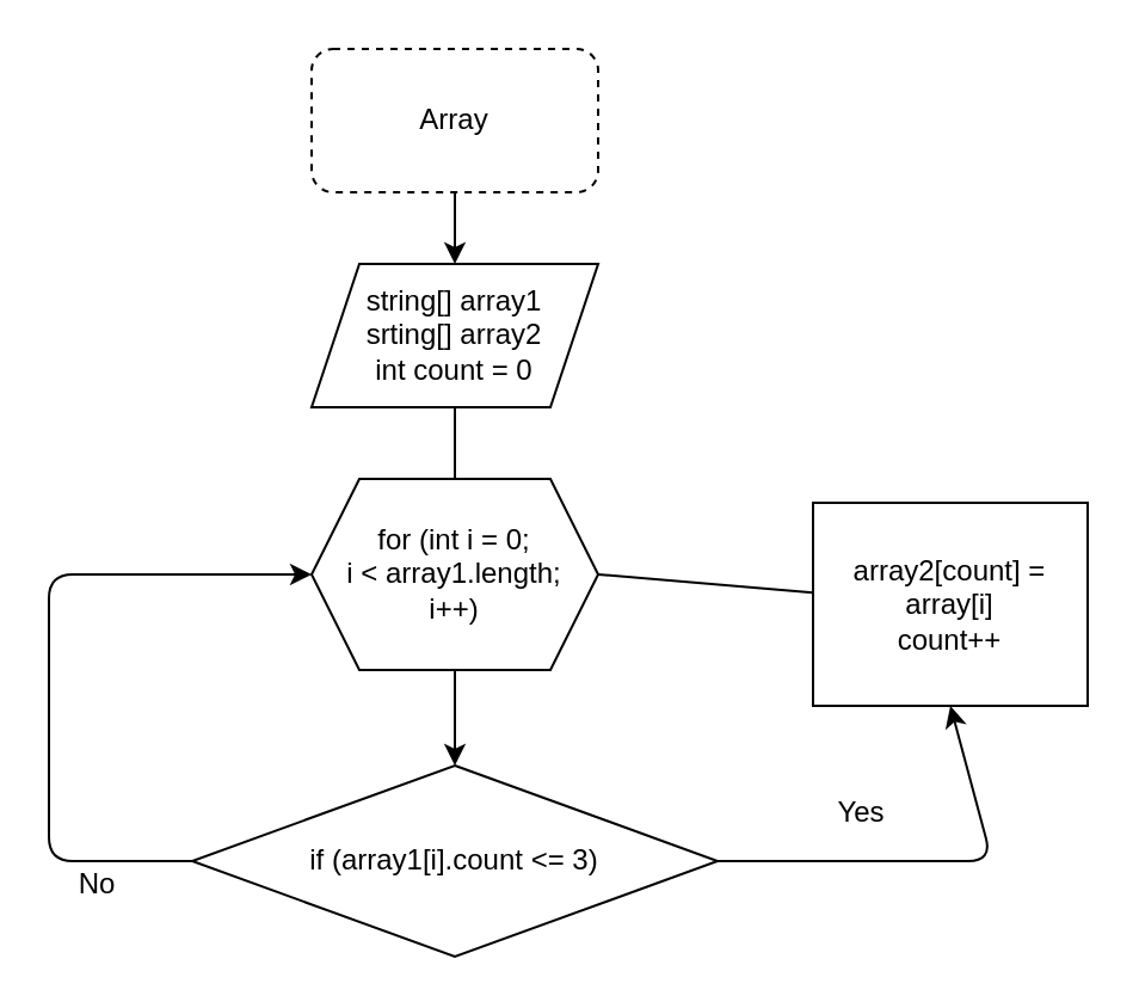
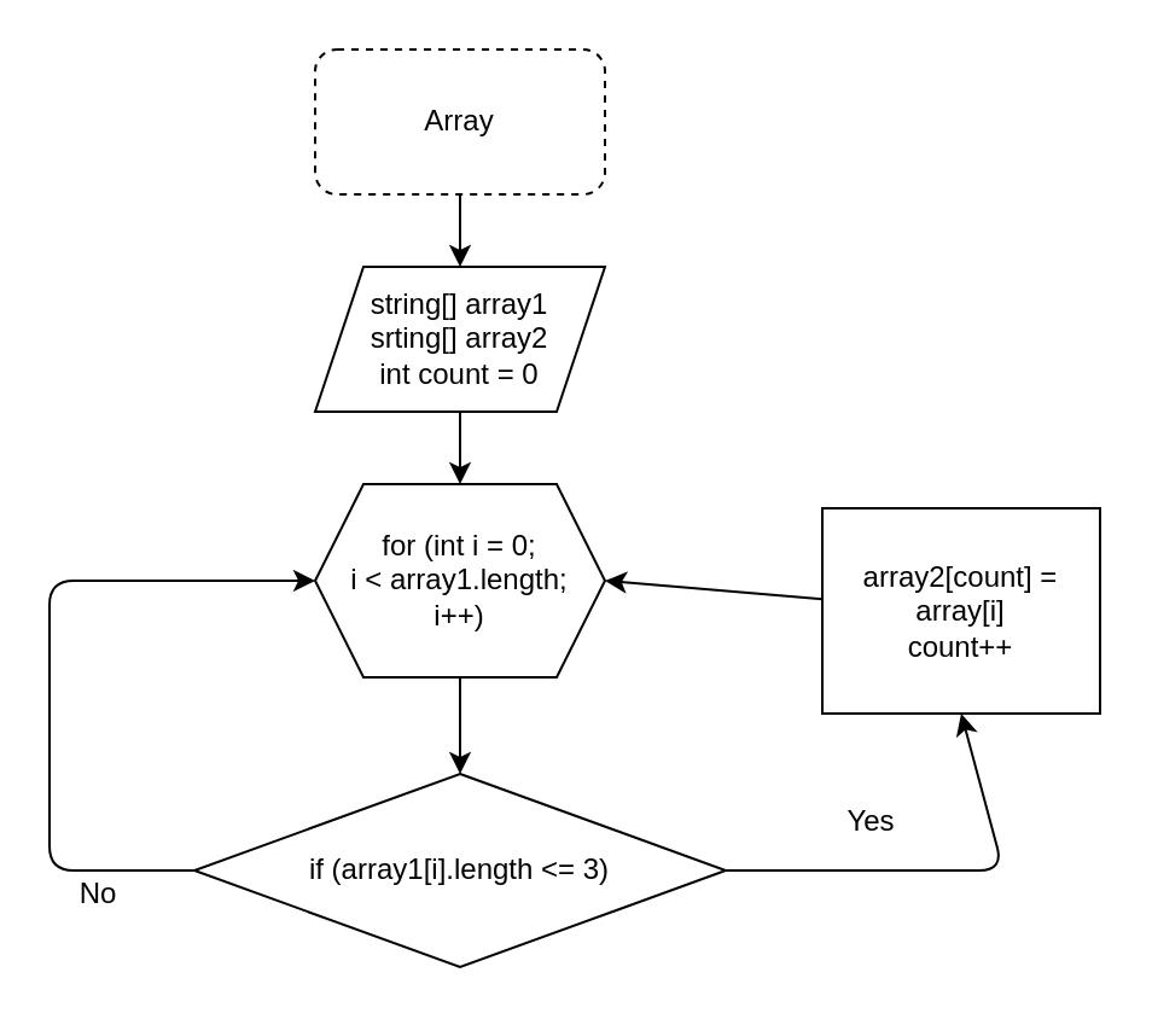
- <mxCell id="4" value="" style="edgeStyle=none;html=1;endArrow=none;" edge="1" parent="1" source="5" target="7"><mxGeometry relative="1" as="geometry" /></mxCell>
+ <mxCell id="4" value="" style="edgeStyle=none;html=1;" edge="1" parent="1" source="5" target="7"><mxGeometry relative="1" as="geometry" /></mxCell>
- <mxCell id="11" style="edgeStyle=none;html=1;entryX=1;entryY=0.5;entryDx=0;entryDy=0;endArrow=none;" edge="1" parent="1" source="12" target="7"><mxGeometry relative="1" as="geometry" /></mxCell>
+ <mxCell id="11" style="edgeStyle=none;html=1;entryX=1;entryY=0.5;entryDx=0;entryDy=0;" edge="1" parent="1" source="12" target="7"><mxGeometry relative="1" as="geometry" /></mxCell>
- <mxCell id="10" value="if (array1[i].count &amp;lt;= 3)" style="rhombus;whiteSpace=wrap;html=1;" vertex="1" parent="1"><mxGeometry x="80" y="320" width="220" height="80" as="geometry" /></mxCell>
+ <mxCell id="10" value="if (array1[i].length &amp;lt;= 3)" style="rhombus;whiteSpace=wrap;html=1;" vertex="1" parent="1"><mxGeometry x="80" y="320" width="220" height="80" as="geometry" /></mxCell>
